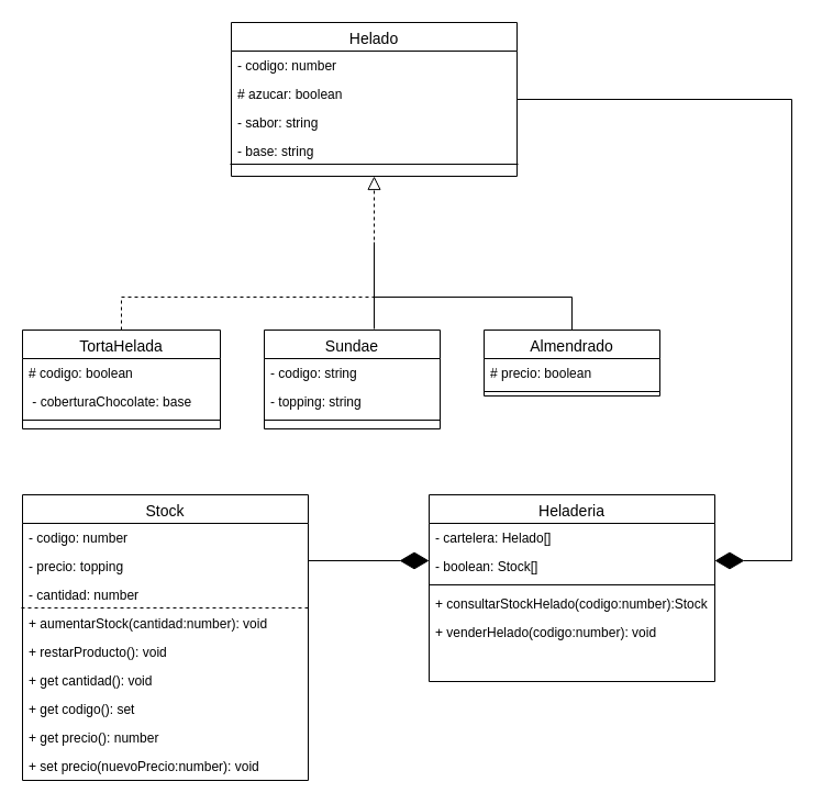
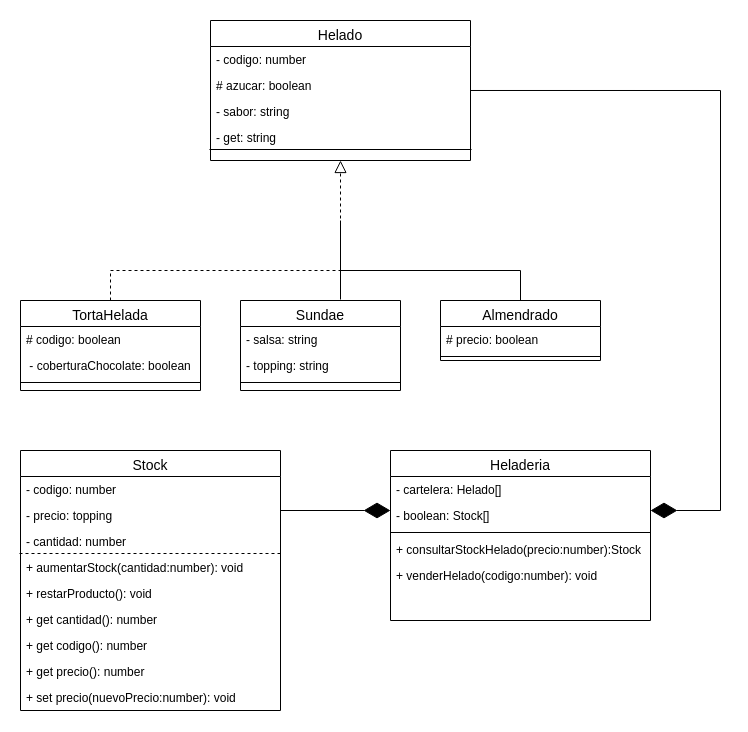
- <mxCell id="10" value="- base: string" style="text;align=left;verticalAlign=top;spacingLeft=4;spacingRight=4;overflow=hidden;rotatable=0;points=[[0,0.5],[1,0.5]];portConstraint=eastwest;" parent="6" vertex="1"><mxGeometry y="104" width="260" height="26" as="geometry" /></mxCell>
+ <mxCell id="10" value="- get: string" style="text;align=left;verticalAlign=top;spacingLeft=4;spacingRight=4;overflow=hidden;rotatable=0;points=[[0,0.5],[1,0.5]];portConstraint=eastwest;" parent="6" vertex="1"><mxGeometry y="104" width="260" height="26" as="geometry" /></mxCell>
- <mxCell id="16" value="- codigo: string" style="text;align=left;verticalAlign=top;spacingLeft=4;spacingRight=4;overflow=hidden;rotatable=0;points=[[0,0.5],[1,0.5]];portConstraint=eastwest;" parent="15" vertex="1"><mxGeometry y="26" width="160" height="26" as="geometry" /></mxCell>
+ <mxCell id="16" value="- salsa: string" style="text;align=left;verticalAlign=top;spacingLeft=4;spacingRight=4;overflow=hidden;rotatable=0;points=[[0,0.5],[1,0.5]];portConstraint=eastwest;" parent="15" vertex="1"><mxGeometry y="26" width="160" height="26" as="geometry" /></mxCell>
- <mxCell id="21" value=" - coberturaChocolate: base" style="text;align=left;verticalAlign=top;spacingLeft=4;spacingRight=4;overflow=hidden;rotatable=0;points=[[0,0.5],[1,0.5]];portConstraint=eastwest;rounded=0;shadow=0;html=0;" parent="19" vertex="1"><mxGeometry y="52" width="180" height="26" as="geometry" /></mxCell>
+ <mxCell id="21" value=" - coberturaChocolate: boolean" style="text;align=left;verticalAlign=top;spacingLeft=4;spacingRight=4;overflow=hidden;rotatable=0;points=[[0,0.5],[1,0.5]];portConstraint=eastwest;rounded=0;shadow=0;html=0;" parent="19" vertex="1"><mxGeometry y="52" width="180" height="26" as="geometry" /></mxCell>
- <mxCell id="41" value="+ consultarStockHelado(codigo:number):Stock" style="text;align=left;verticalAlign=top;spacingLeft=4;spacingRight=4;overflow=hidden;rotatable=0;points=[[0,0.5],[1,0.5]];portConstraint=eastwest;" parent="37" vertex="1"><mxGeometry y="86" width="260" height="26" as="geometry" /></mxCell>
+ <mxCell id="41" value="+ consultarStockHelado(precio:number):Stock" style="text;align=left;verticalAlign=top;spacingLeft=4;spacingRight=4;overflow=hidden;rotatable=0;points=[[0,0.5],[1,0.5]];portConstraint=eastwest;" parent="37" vertex="1"><mxGeometry y="86" width="260" height="26" as="geometry" /></mxCell>
- <mxCell id="32" value="+ get cantidad(): void" style="text;align=left;verticalAlign=top;spacingLeft=4;spacingRight=4;overflow=hidden;rotatable=0;points=[[0,0.5],[1,0.5]];portConstraint=eastwest;rounded=0;shadow=0;html=0;" vertex="1" parent="26"><mxGeometry y="156" width="260" height="26" as="geometry" /></mxCell>
+ <mxCell id="32" value="+ get cantidad(): number" style="text;align=left;verticalAlign=top;spacingLeft=4;spacingRight=4;overflow=hidden;rotatable=0;points=[[0,0.5],[1,0.5]];portConstraint=eastwest;rounded=0;shadow=0;html=0;" vertex="1" parent="26"><mxGeometry y="156" width="260" height="26" as="geometry" /></mxCell>
- <mxCell id="33" value="+ get codigo(): set" style="text;align=left;verticalAlign=top;spacingLeft=4;spacingRight=4;overflow=hidden;rotatable=0;points=[[0,0.5],[1,0.5]];portConstraint=eastwest;rounded=0;shadow=0;html=0;" vertex="1" parent="26"><mxGeometry y="182" width="260" height="26" as="geometry" /></mxCell>
+ <mxCell id="33" value="+ get codigo(): number" style="text;align=left;verticalAlign=top;spacingLeft=4;spacingRight=4;overflow=hidden;rotatable=0;points=[[0,0.5],[1,0.5]];portConstraint=eastwest;rounded=0;shadow=0;html=0;" vertex="1" parent="26"><mxGeometry y="182" width="260" height="26" as="geometry" /></mxCell>
